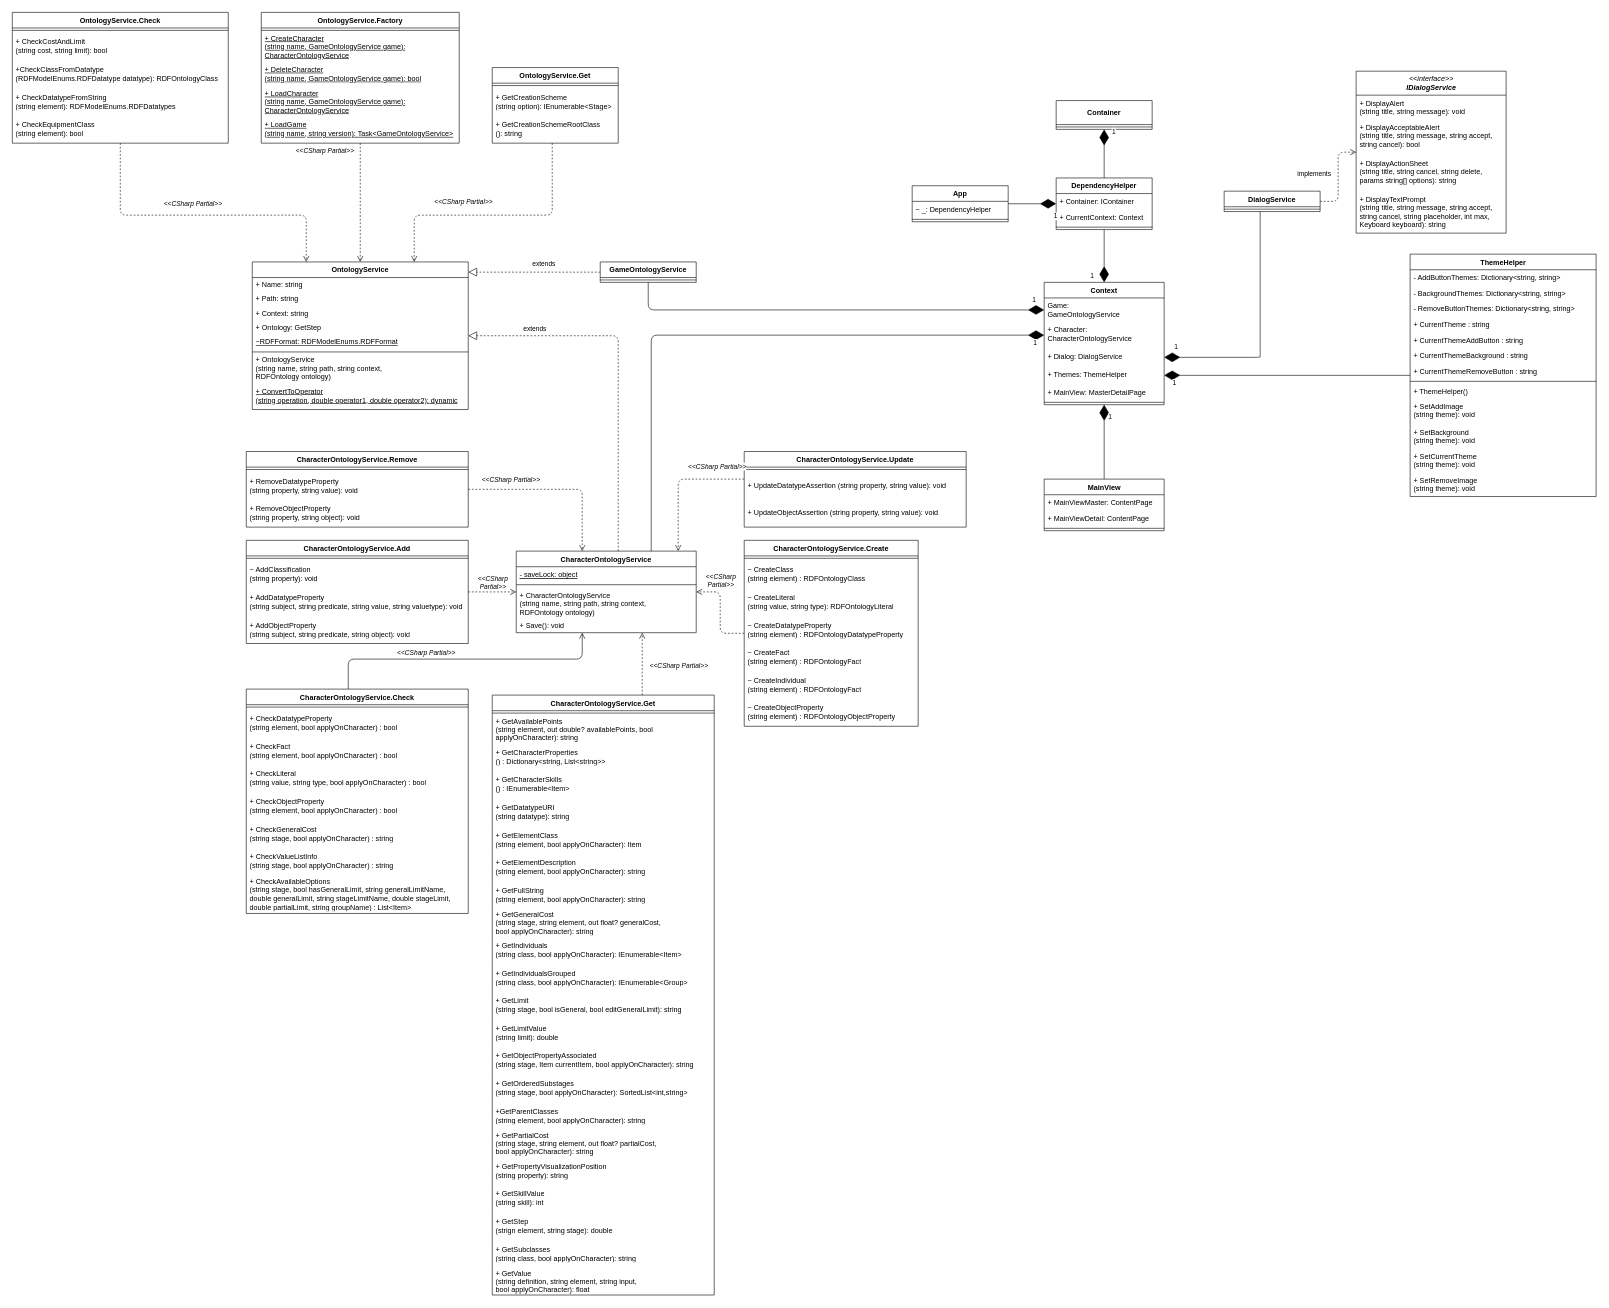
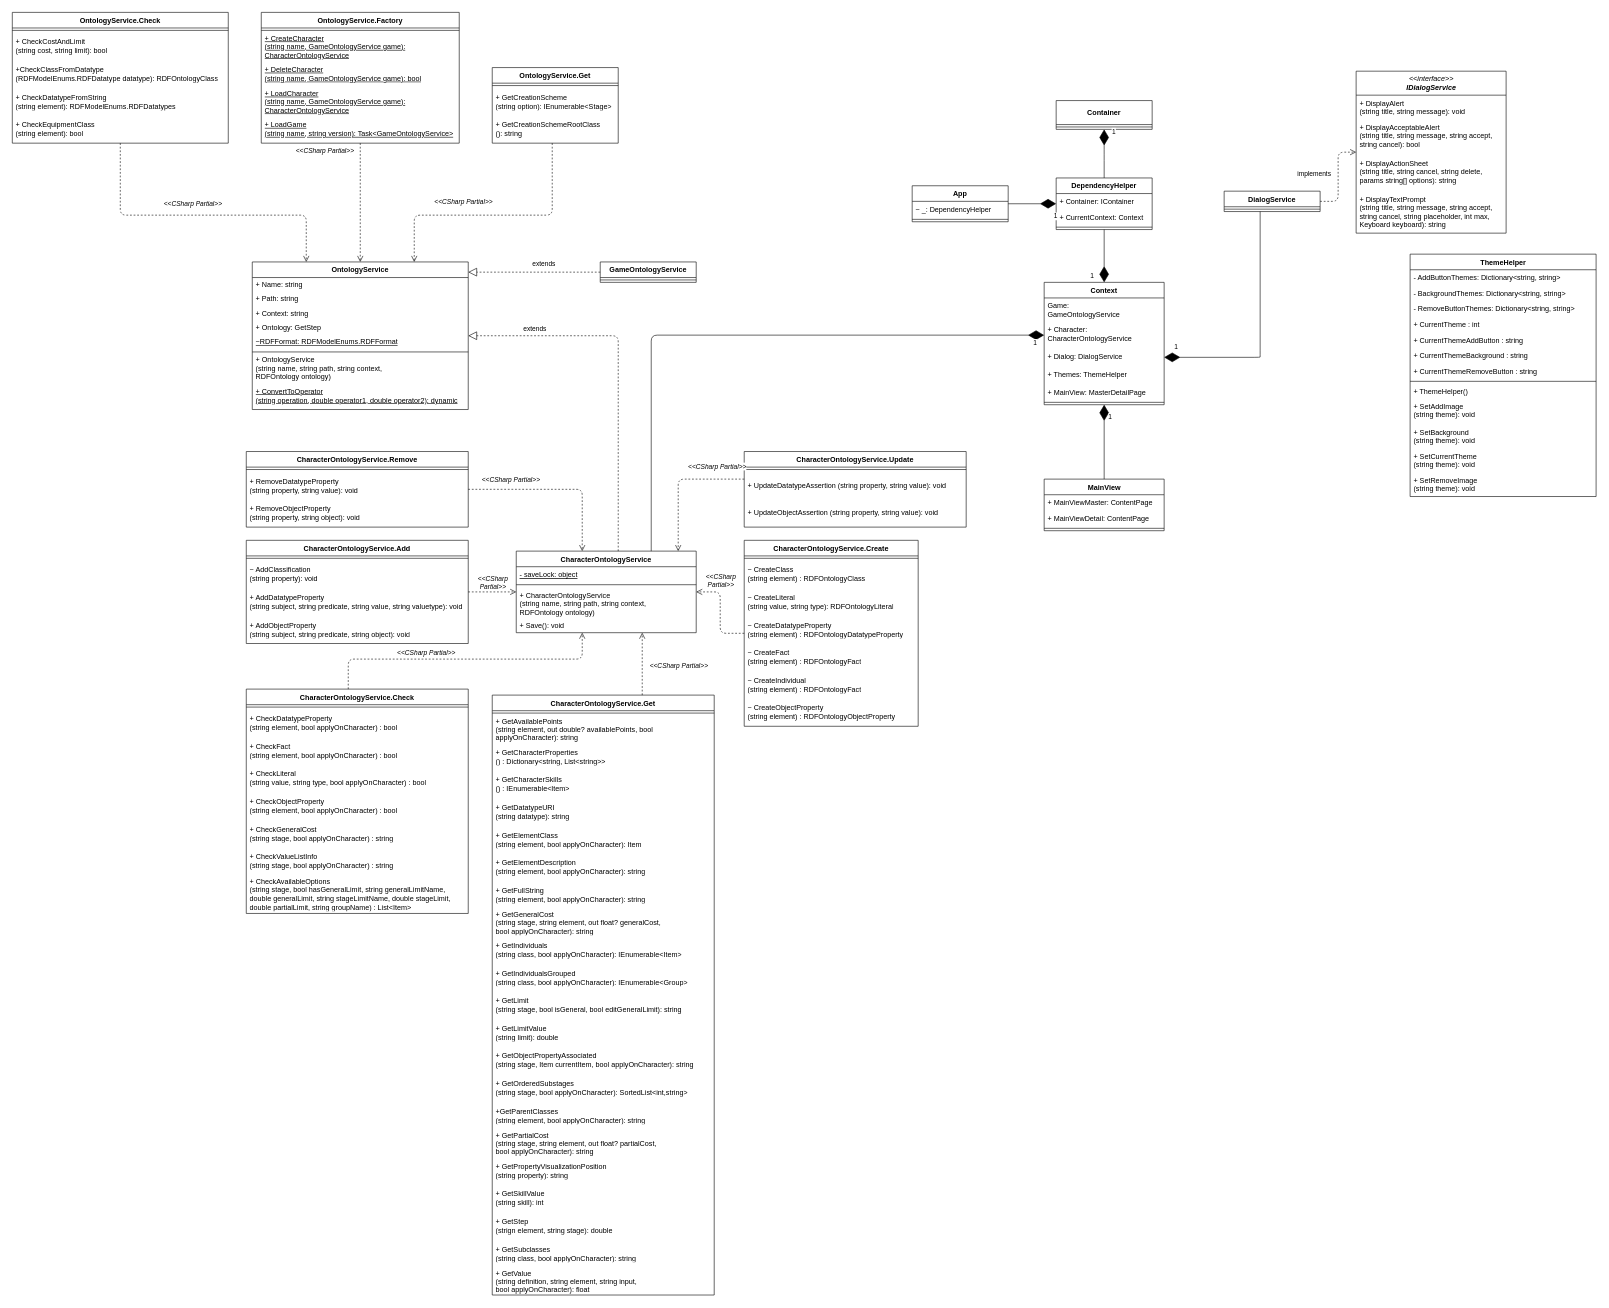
- <mxCell id="109" value="" style="endArrow=diamondThin;endFill=1;endSize=24;html=1;entryX=0;entryY=0.5;entryDx=0;entryDy=0;edgeStyle=orthogonalEdgeStyle;" edge="1" parent="1" source="27" target="12"><mxGeometry width="160" relative="1" as="geometry"><mxPoint x="1300" y="388" as="sourcePoint" /><mxPoint x="1460" y="388" as="targetPoint" /><Array as="points"><mxPoint x="1270" y="516" /><mxPoint x="1270" y="516" /></Array></mxGeometry></mxCell>
- <mxCell id="110" value="1" style="edgeLabel;html=1;align=center;verticalAlign=middle;resizable=0;points=[];" vertex="1" connectable="0" parent="109"><mxGeometry x="0.937" y="5" relative="1" as="geometry"><mxPoint x="4.88" y="-13" as="offset" /></mxGeometry></mxCell>
- <mxCell id="146" value="+ CurrentTheme : string" style="text;strokeColor=none;fillColor=none;align=left;verticalAlign=top;spacingLeft=4;spacingRight=4;overflow=hidden;rotatable=0;points=[[0,0.5],[1,0.5]];portConstraint=eastwest;" vertex="1" parent="142"><mxGeometry y="104" width="310" height="26" as="geometry" /></mxCell>
+ <mxCell id="146" value="+ CurrentTheme : int" style="text;strokeColor=none;fillColor=none;align=left;verticalAlign=top;spacingLeft=4;spacingRight=4;overflow=hidden;rotatable=0;points=[[0,0.5],[1,0.5]];portConstraint=eastwest;" vertex="1" parent="142"><mxGeometry y="104" width="310" height="26" as="geometry" /></mxCell>
- <mxCell id="156" value="1" style="endArrow=diamondThin;endFill=1;endSize=24;html=1;edgeStyle=orthogonalEdgeStyle;entryX=1;entryY=0.5;entryDx=0;entryDy=0;" edge="1" parent="1" source="142" target="15"><mxGeometry x="0.919" y="13" width="160" relative="1" as="geometry"><mxPoint x="2220" y="408" as="sourcePoint" /><mxPoint x="2000" y="625" as="targetPoint" /><mxPoint as="offset" /><Array as="points" /></mxGeometry></mxCell>
- <mxCell id="95" value="" style="html=1;verticalAlign=bottom;endArrow=open;dashed=0;endSize=8;edgeStyle=orthogonalEdgeStyle;" edge="1" parent="1" source="49" target="22"><mxGeometry relative="1" as="geometry"><mxPoint x="820" y="1080" as="sourcePoint" /><mxPoint x="980" y="1033" as="targetPoint" /><Array as="points"><mxPoint x="580" y="1098" /><mxPoint x="970" y="1098" /></Array></mxGeometry></mxCell>
+ <mxCell id="95" value="" style="html=1;verticalAlign=bottom;endArrow=open;dashed=1;endSize=8;edgeStyle=orthogonalEdgeStyle;" edge="1" parent="1" source="49" target="22"><mxGeometry relative="1" as="geometry"><mxPoint x="820" y="1080" as="sourcePoint" /><mxPoint x="980" y="1033" as="targetPoint" /><Array as="points"><mxPoint x="580" y="1098" /><mxPoint x="970" y="1098" /></Array></mxGeometry></mxCell>
